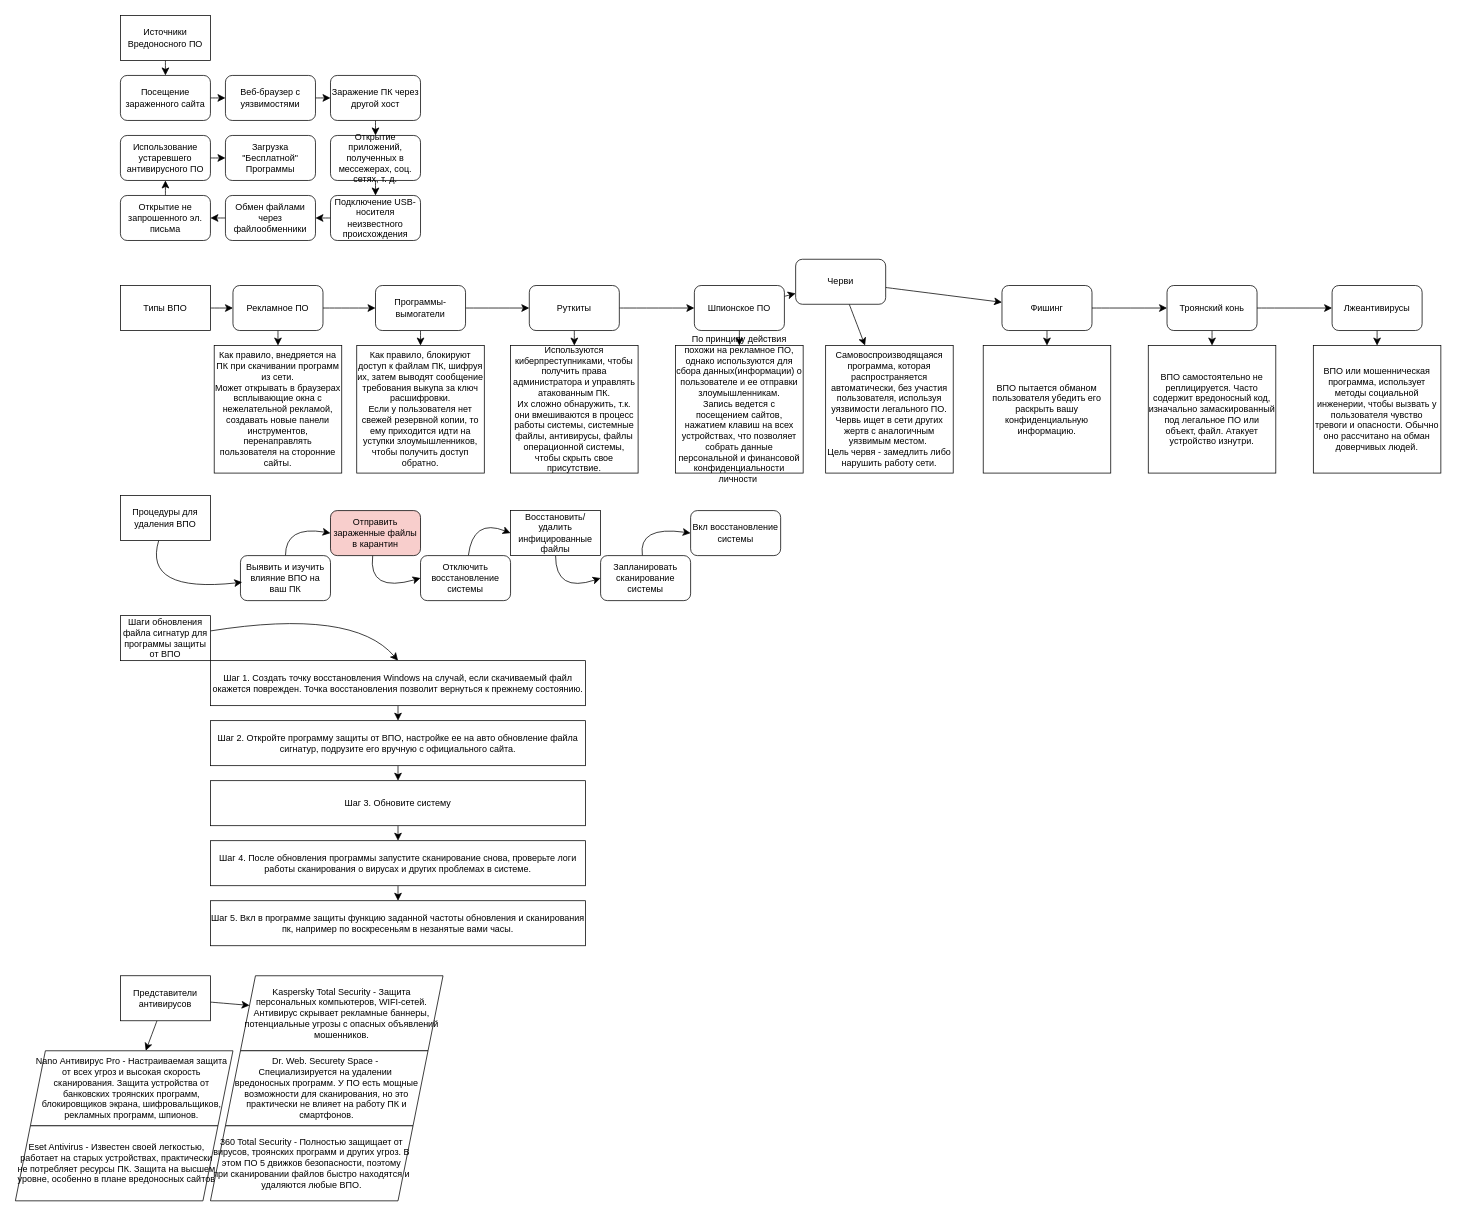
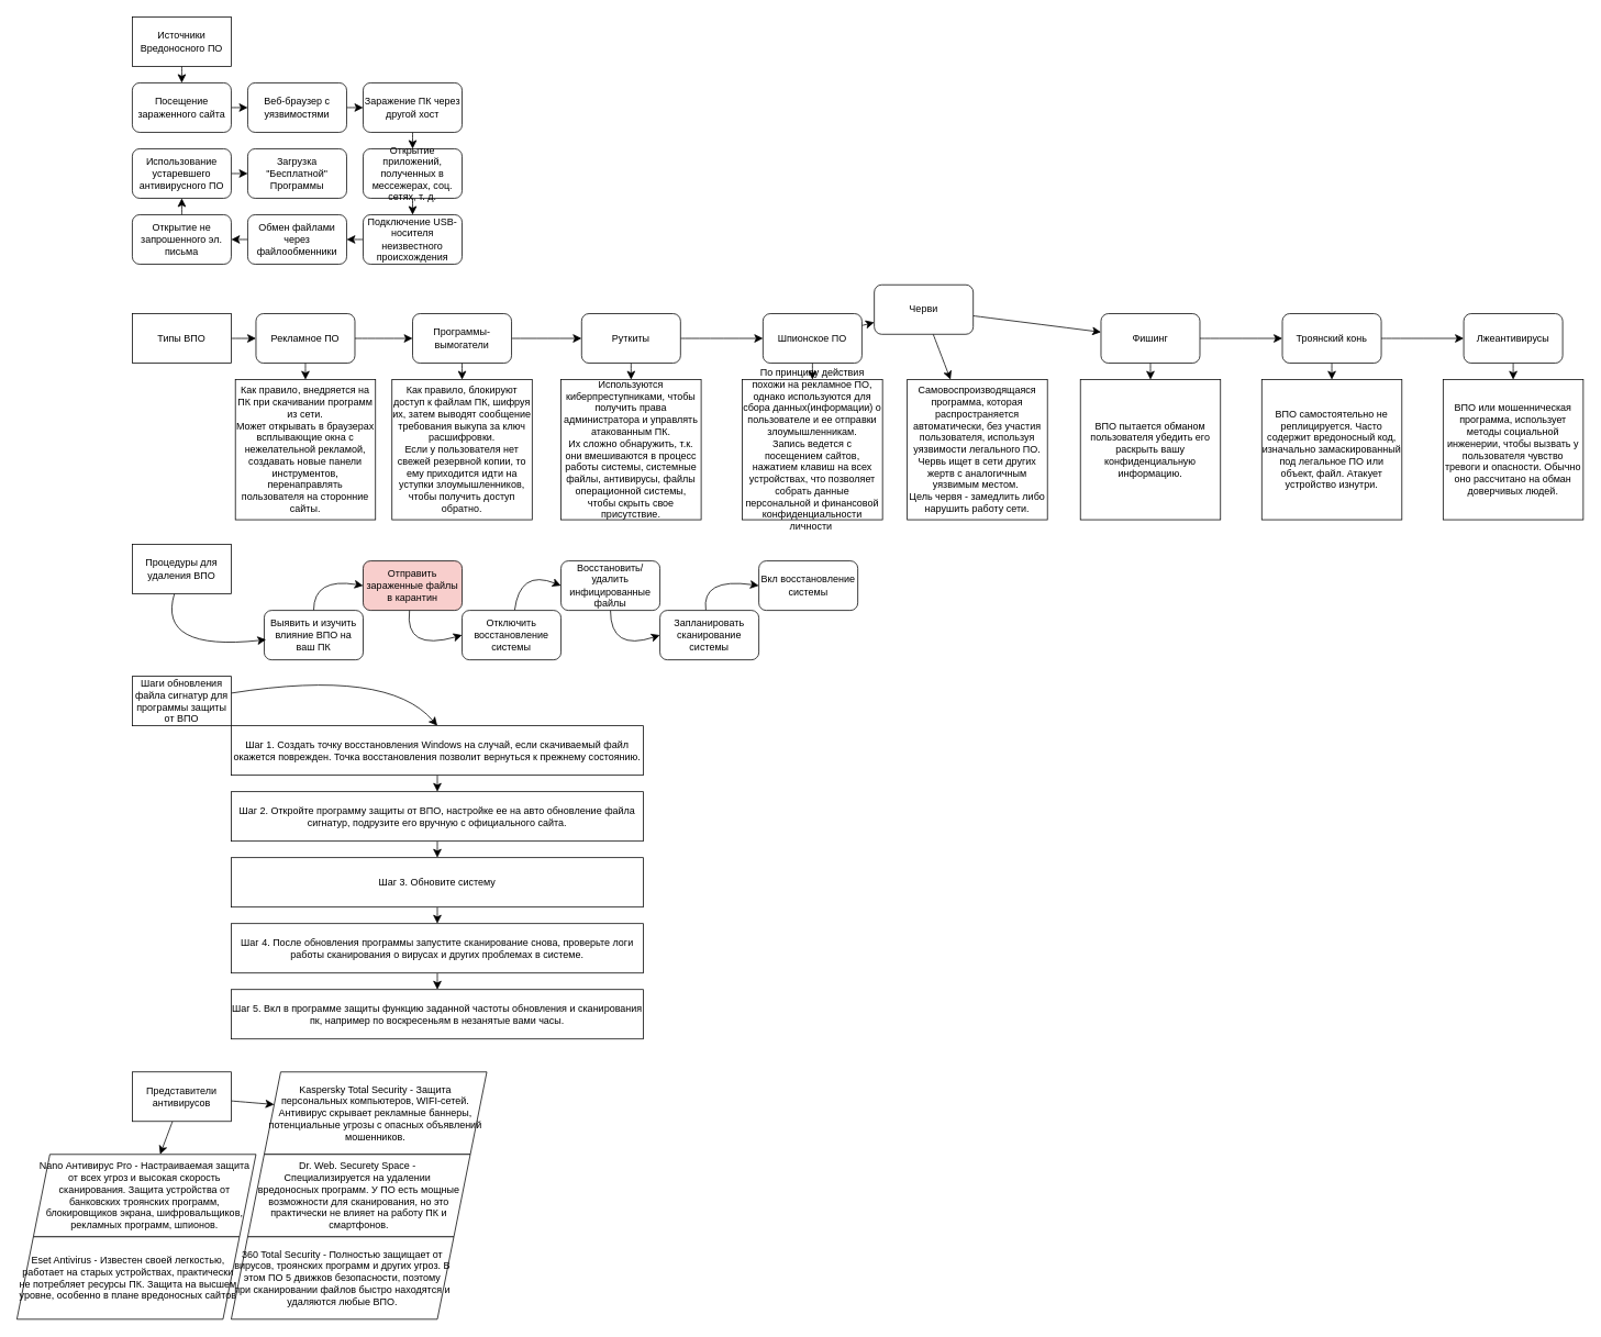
- <mxCell id="62" value="Восстановить/удалить инфицированные файлы" style="whiteSpace=wrap;html=1;rounded=0;" vertex="1" parent="1"><mxGeometry x="680" y="680" width="120" height="60" as="geometry" /></mxCell>
+ <mxCell id="62" value="Восстановить/удалить инфицированные файлы" style="rounded=1;whiteSpace=wrap;html=1;" vertex="1" parent="1"><mxGeometry x="680" y="680" width="120" height="60" as="geometry" /></mxCell>
